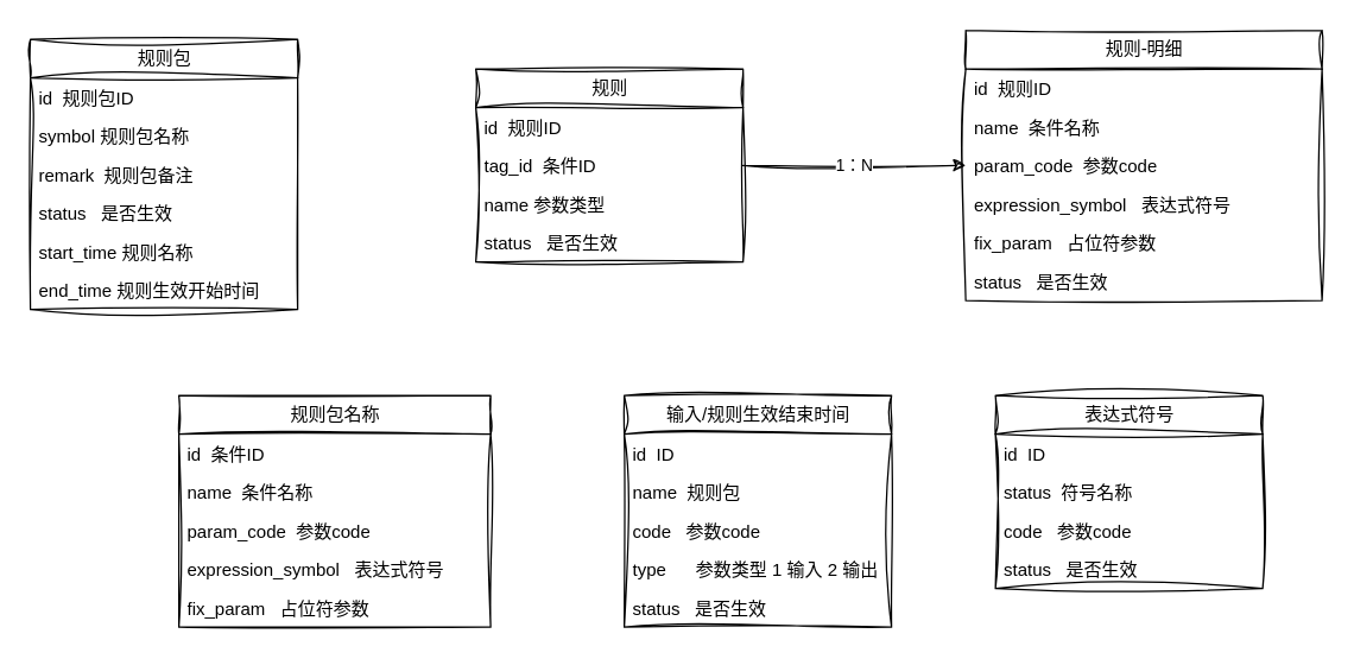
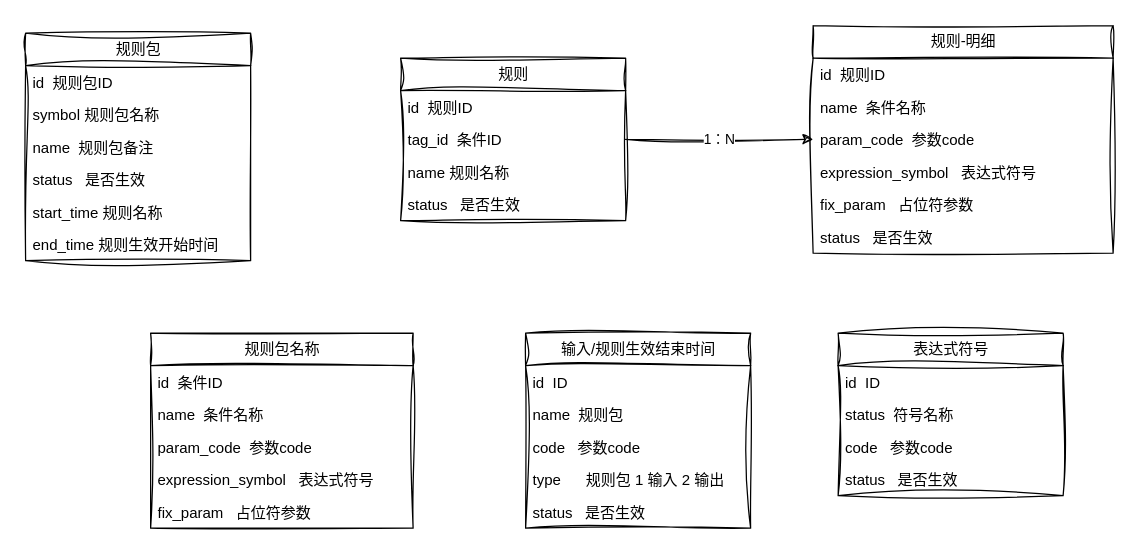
- <mxCell id="5" value="remark&amp;nbsp; 规则包备注&lt;br&gt;" style="text;strokeColor=none;fillColor=none;align=left;verticalAlign=top;spacingLeft=4;spacingRight=4;overflow=hidden;rotatable=0;points=[[0,0.5],[1,0.5]];portConstraint=eastwest;whiteSpace=wrap;html=1;sketch=1;curveFitting=1;jiggle=2;" vertex="1" parent="2"><mxGeometry y="78" width="180" height="26" as="geometry" /></mxCell>
+ <mxCell id="5" value="name&amp;nbsp; 规则包备注&lt;br&gt;" style="text;strokeColor=none;fillColor=none;align=left;verticalAlign=top;spacingLeft=4;spacingRight=4;overflow=hidden;rotatable=0;points=[[0,0.5],[1,0.5]];portConstraint=eastwest;whiteSpace=wrap;html=1;sketch=1;curveFitting=1;jiggle=2;" vertex="1" parent="2"><mxGeometry y="78" width="180" height="26" as="geometry" /></mxCell>
- <mxCell id="12" value="name 参数类型" style="text;strokeColor=none;fillColor=none;align=left;verticalAlign=top;spacingLeft=4;spacingRight=4;overflow=hidden;rotatable=0;points=[[0,0.5],[1,0.5]];portConstraint=eastwest;whiteSpace=wrap;html=1;sketch=1;curveFitting=1;jiggle=2;" vertex="1" parent="9"><mxGeometry y="78" width="180" height="26" as="geometry" /></mxCell>
+ <mxCell id="12" value="name 规则名称" style="text;strokeColor=none;fillColor=none;align=left;verticalAlign=top;spacingLeft=4;spacingRight=4;overflow=hidden;rotatable=0;points=[[0,0.5],[1,0.5]];portConstraint=eastwest;whiteSpace=wrap;html=1;sketch=1;curveFitting=1;jiggle=2;" vertex="1" parent="9"><mxGeometry y="78" width="180" height="26" as="geometry" /></mxCell>
- <mxCell id="24" value="type&amp;nbsp; &amp;nbsp; &amp;nbsp; 参数类型 1 输入 2 输出" style="text;strokeColor=none;fillColor=none;align=left;verticalAlign=top;spacingLeft=4;spacingRight=4;overflow=hidden;rotatable=0;points=[[0,0.5],[1,0.5]];portConstraint=eastwest;whiteSpace=wrap;html=1;sketch=1;curveFitting=1;jiggle=2;" vertex="1" parent="20"><mxGeometry y="104" width="180" height="26" as="geometry" /></mxCell>
+ <mxCell id="24" value="type&amp;nbsp; &amp;nbsp; &amp;nbsp; 规则包 1 输入 2 输出" style="text;strokeColor=none;fillColor=none;align=left;verticalAlign=top;spacingLeft=4;spacingRight=4;overflow=hidden;rotatable=0;points=[[0,0.5],[1,0.5]];portConstraint=eastwest;whiteSpace=wrap;html=1;sketch=1;curveFitting=1;jiggle=2;" vertex="1" parent="20"><mxGeometry y="104" width="180" height="26" as="geometry" /></mxCell>
